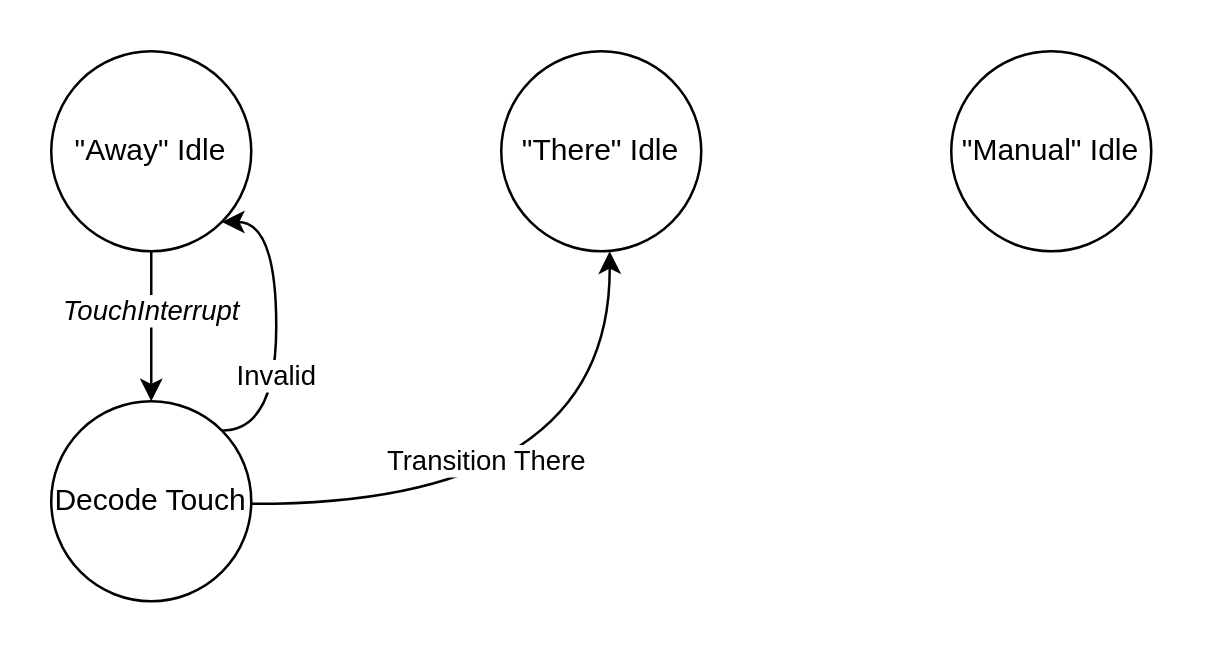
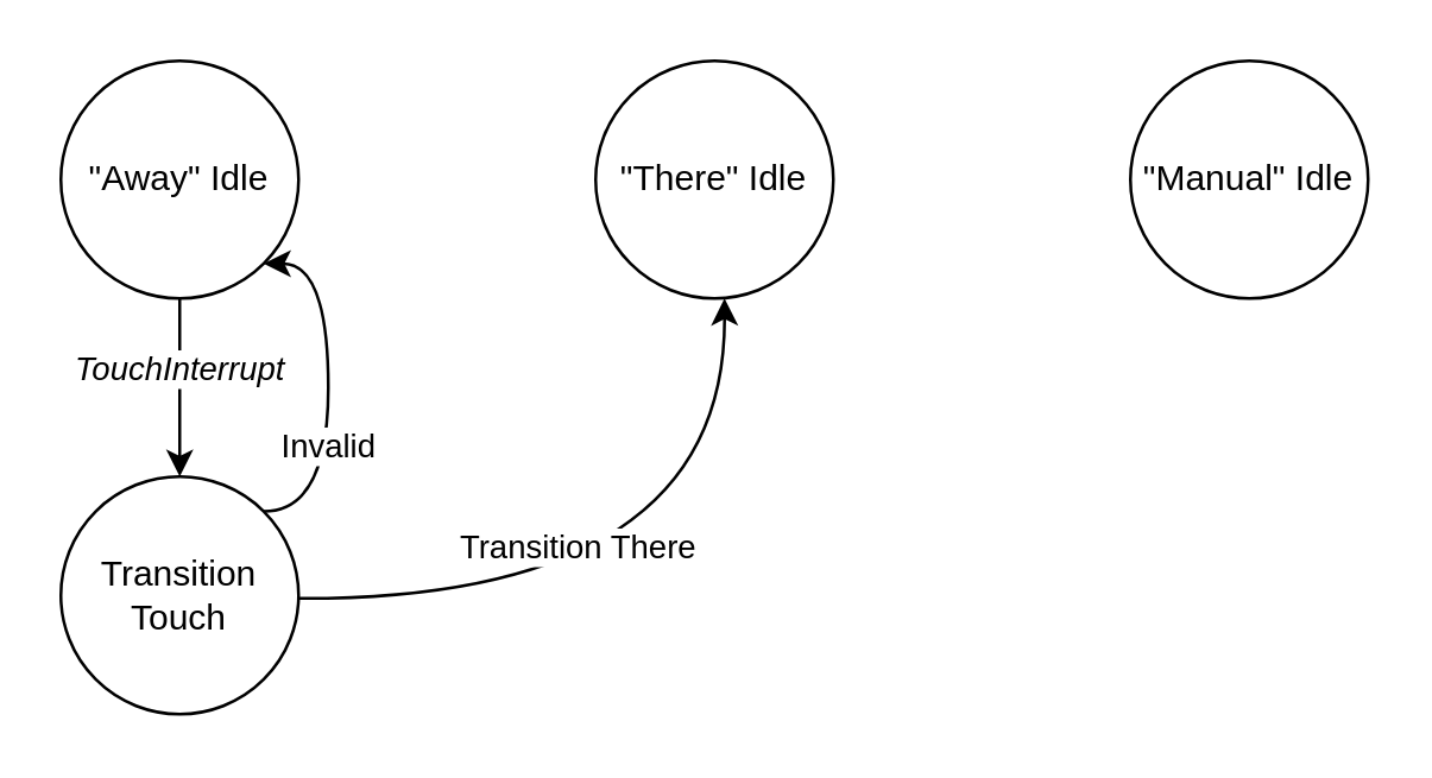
- <mxCell id="9" value="Decode Touch" style="ellipse;whiteSpace=wrap;html=1;aspect=fixed;" vertex="1" parent="1"><mxGeometry x="20" y="160" width="80" height="80" as="geometry" /></mxCell>
+ <mxCell id="9" value="Transition Touch" style="ellipse;whiteSpace=wrap;html=1;aspect=fixed;" vertex="1" parent="1"><mxGeometry x="20" y="160" width="80" height="80" as="geometry" /></mxCell>
